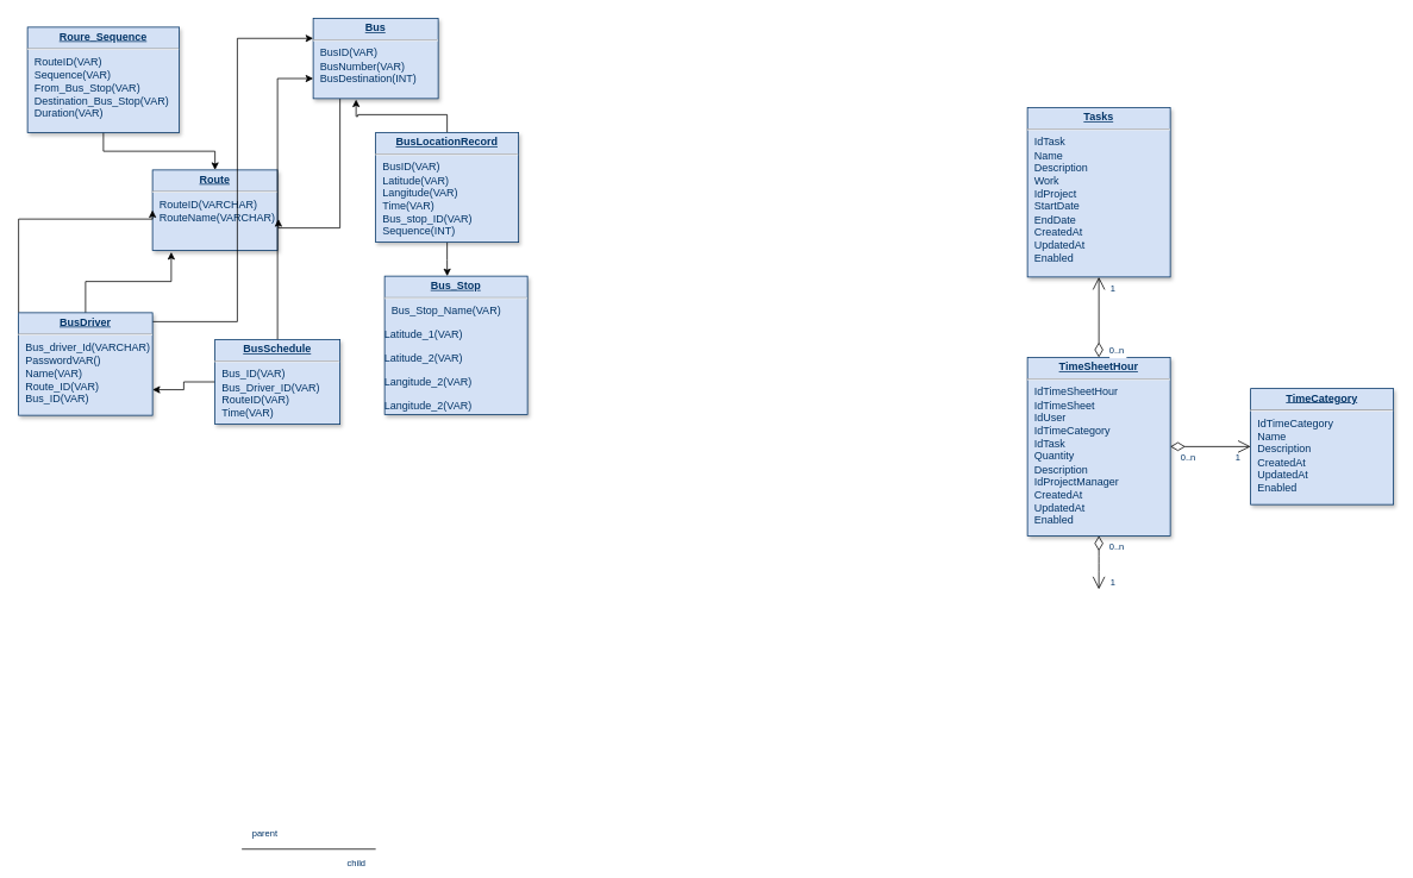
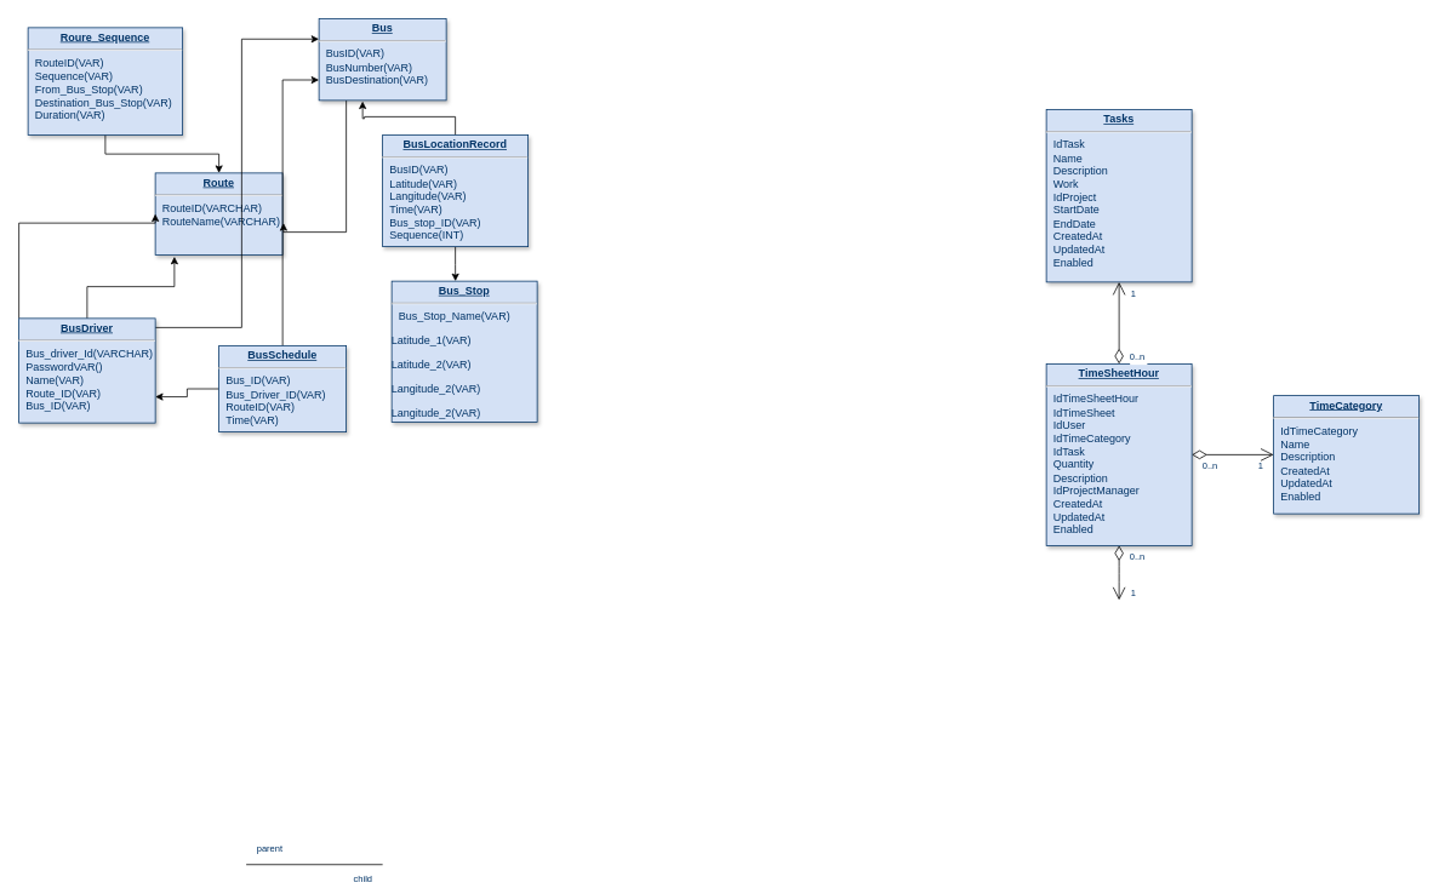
- <mxCell id="11" value="&lt;p style=&quot;margin: 0px ; margin-top: 4px ; text-align: center ; text-decoration: underline&quot;&gt;&lt;b&gt;Bus&lt;/b&gt;&lt;/p&gt;&lt;hr&gt;&lt;p style=&quot;margin: 0px ; margin-left: 8px&quot;&gt;BusID(VAR)&lt;/p&gt;&lt;p style=&quot;margin: 0px ; margin-left: 8px&quot;&gt;BusNumber(VAR)&lt;/p&gt;&lt;p style=&quot;margin: 0px ; margin-left: 8px&quot;&gt;BusDestination(INT)&lt;/p&gt;&lt;p style=&quot;margin: 0px ; margin-left: 8px&quot;&gt;&lt;br&gt;&lt;/p&gt;" style="verticalAlign=top;align=left;overflow=fill;fontSize=12;fontFamily=Helvetica;html=1;strokeColor=#003366;shadow=1;fillColor=#D4E1F5;fontColor=#003366" parent="1" vertex="1"><mxGeometry x="350" y="20" width="140" height="90" as="geometry" /></mxCell>
+ <mxCell id="11" value="&lt;p style=&quot;margin: 0px ; margin-top: 4px ; text-align: center ; text-decoration: underline&quot;&gt;&lt;b&gt;Bus&lt;/b&gt;&lt;/p&gt;&lt;hr&gt;&lt;p style=&quot;margin: 0px ; margin-left: 8px&quot;&gt;BusID(VAR)&lt;/p&gt;&lt;p style=&quot;margin: 0px ; margin-left: 8px&quot;&gt;BusNumber(VAR)&lt;/p&gt;&lt;p style=&quot;margin: 0px ; margin-left: 8px&quot;&gt;BusDestination(VAR)&lt;/p&gt;&lt;p style=&quot;margin: 0px ; margin-left: 8px&quot;&gt;&lt;br&gt;&lt;/p&gt;" style="verticalAlign=top;align=left;overflow=fill;fontSize=12;fontFamily=Helvetica;html=1;strokeColor=#003366;shadow=1;fillColor=#D4E1F5;fontColor=#003366" parent="1" vertex="1"><mxGeometry x="350" y="20" width="140" height="90" as="geometry" /></mxCell>
